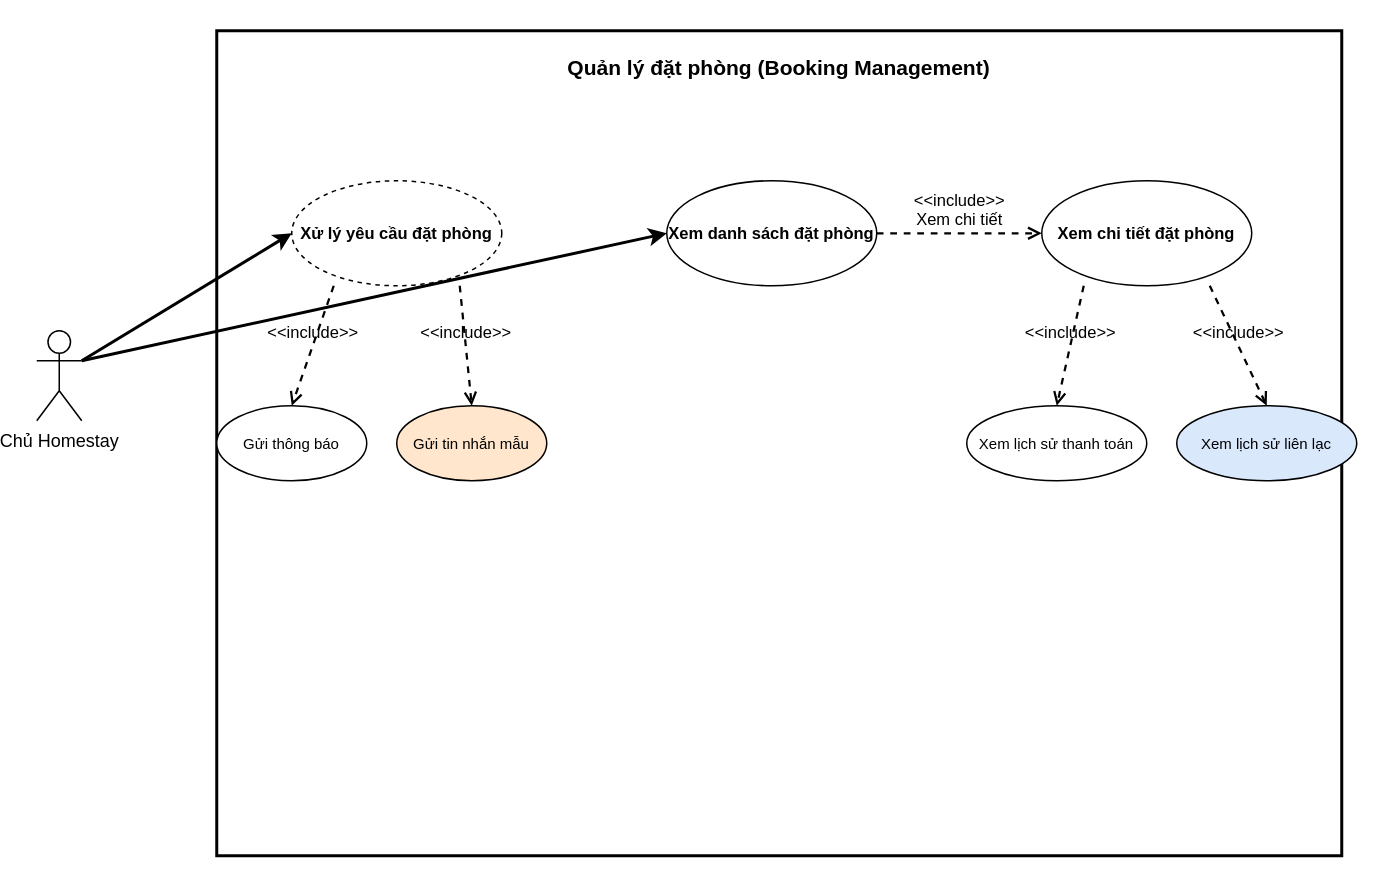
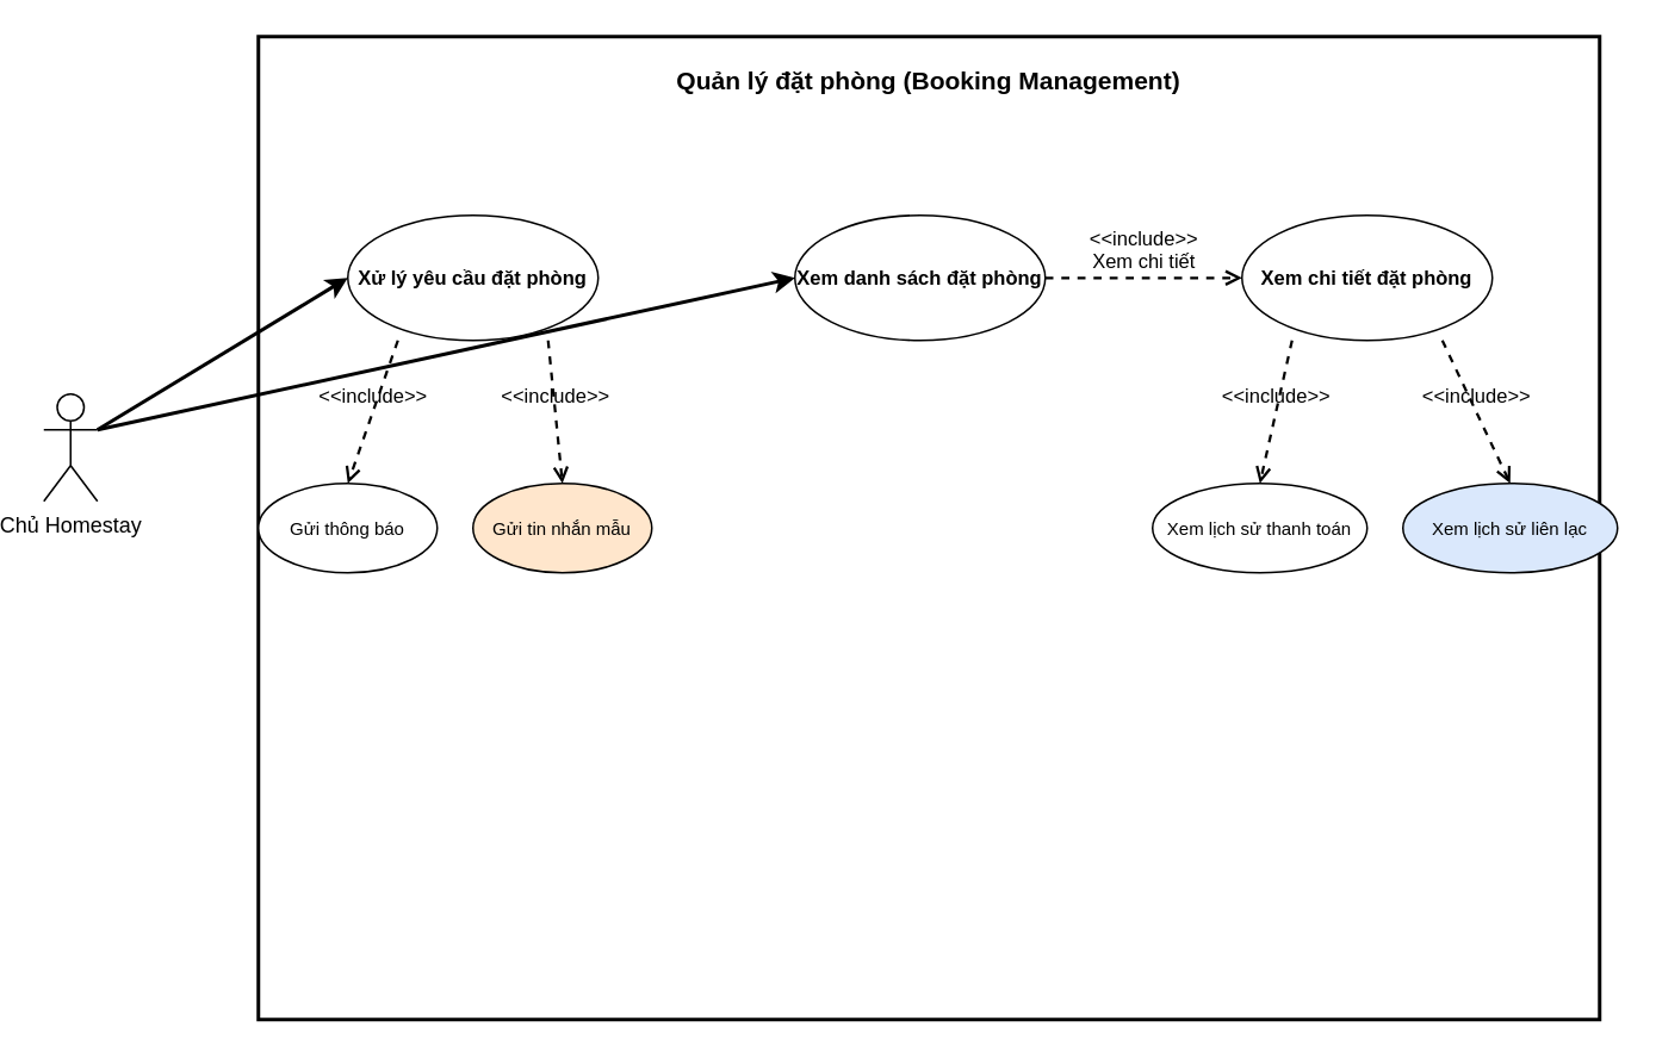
- <mxCell id="4" value="Xử lý yêu cầu đặt phòng" style="ellipse;whiteSpace=wrap;html=1;fontSize=11;fontStyle=1;dashed=1;" vertex="1" parent="1"><mxGeometry x="190" y="120" width="140" height="70" as="geometry" /></mxCell>
+ <mxCell id="4" value="Xử lý yêu cầu đặt phòng" style="ellipse;whiteSpace=wrap;html=1;fontSize=11;fontStyle=1;" vertex="1" parent="1"><mxGeometry x="190" y="120" width="140" height="70" as="geometry" /></mxCell>
